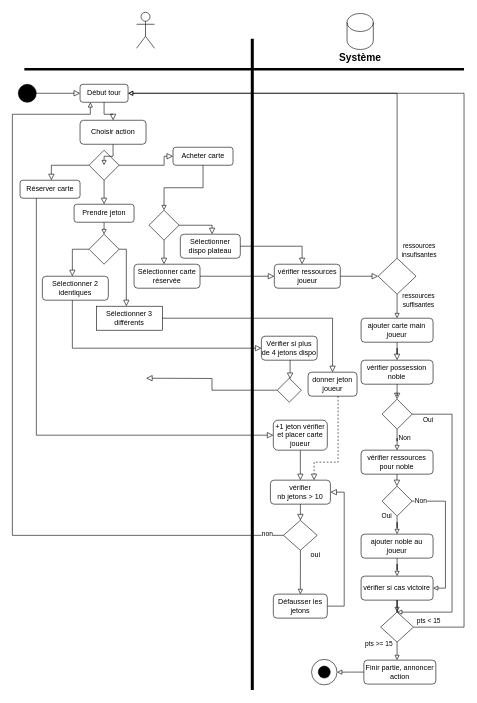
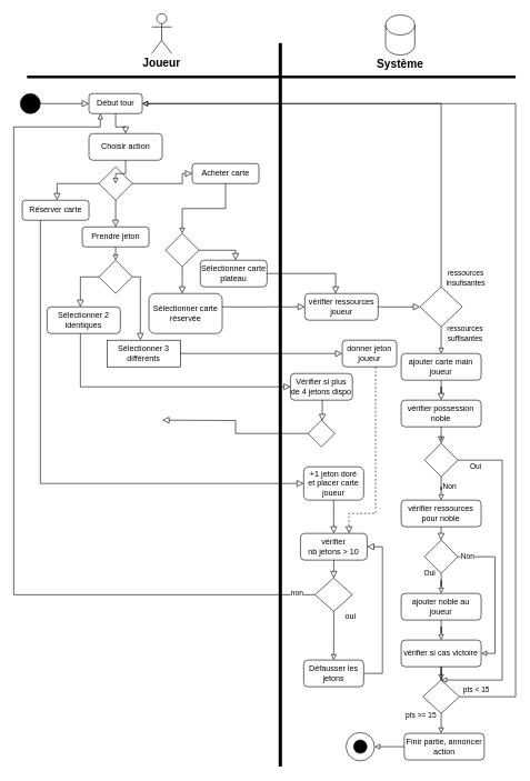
+ <mxCell id="7" value="&lt;font style=&quot;font-size: 17px;&quot;&gt;&lt;b&gt;Joueur&lt;/b&gt;&lt;/font&gt;" style="text;html=1;strokeColor=none;fillColor=none;align=center;verticalAlign=middle;whiteSpace=wrap;rounded=0;" parent="1" vertex="1"><mxGeometry x="212" y="80" width="60" height="30" as="geometry" /></mxCell>
- <mxCell id="15" value="Sélectionner dispo plateau" style="rounded=1;whiteSpace=wrap;html=1;fontSize=12;glass=0;strokeWidth=1;shadow=0;" parent="1" vertex="1"><mxGeometry x="300" y="390" width="100" height="40" as="geometry" /></mxCell>
+ <mxCell id="15" value="Sélectionner carte plateau" style="rounded=1;whiteSpace=wrap;html=1;fontSize=12;glass=0;strokeWidth=1;shadow=0;" parent="1" vertex="1"><mxGeometry x="300" y="390" width="100" height="40" as="geometry" /></mxCell>
- <mxCell id="17" value="Sélectionner carte réservée" style="rounded=1;whiteSpace=wrap;html=1;fontSize=12;glass=0;strokeWidth=1;shadow=0;" parent="1" vertex="1"><mxGeometry x="222.86" y="440" width="110" height="40" as="geometry" /></mxCell>
+ <mxCell id="17" value="Sélectionner carte réservée" style="rounded=1;whiteSpace=wrap;html=1;fontSize=12;glass=0;strokeWidth=1;shadow=0;" parent="1" vertex="1"><mxGeometry x="222.86" y="440" width="110" height="60" as="geometry" /></mxCell>
- <mxCell id="62" value="donner jeton joueur" style="rounded=1;whiteSpace=wrap;html=1;fontSize=12;glass=0;strokeWidth=1;shadow=0;" parent="1" vertex="1"><mxGeometry x="513" y="620" width="81.63" height="40" as="geometry" /></mxCell>
+ <mxCell id="62" value="donner jeton joueur" style="rounded=1;whiteSpace=wrap;html=1;fontSize=12;glass=0;strokeWidth=1;shadow=0;" parent="1" vertex="1"><mxGeometry x="513" y="510" width="81.63" height="40" as="geometry" /></mxCell>
- <mxCell id="78" value="+1 jeton vérifier&lt;br&gt;et placer carte joueur" style="rounded=1;whiteSpace=wrap;html=1;fontSize=12;glass=0;strokeWidth=1;shadow=0;" parent="1" vertex="1"><mxGeometry x="455.08" y="700" width="90" height="50" as="geometry" /></mxCell>
+ <mxCell id="78" value="+1 jeton doré&lt;br&gt;et placer carte joueur" style="rounded=1;whiteSpace=wrap;html=1;fontSize=12;glass=0;strokeWidth=1;shadow=0;" parent="1" vertex="1"><mxGeometry x="455.08" y="700" width="90" height="50" as="geometry" /></mxCell>
